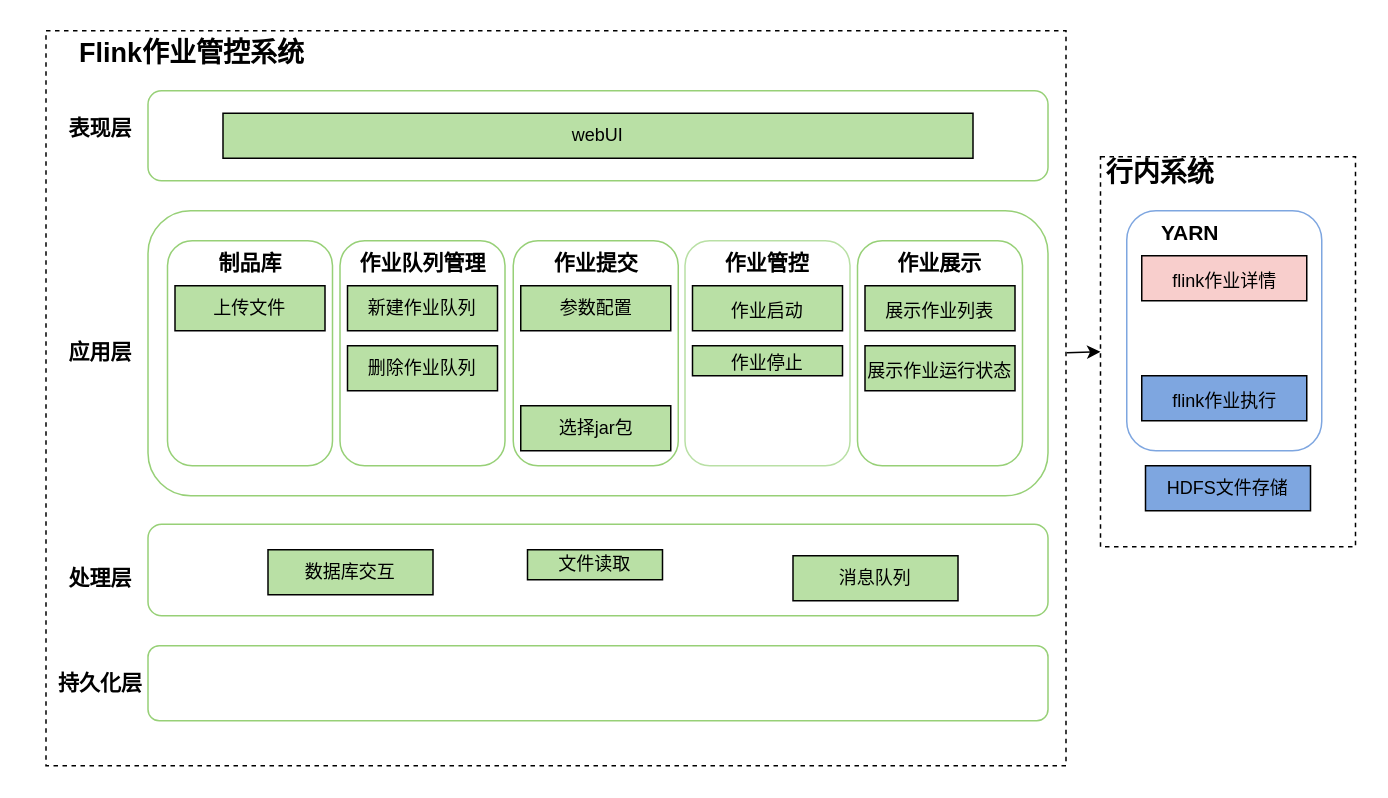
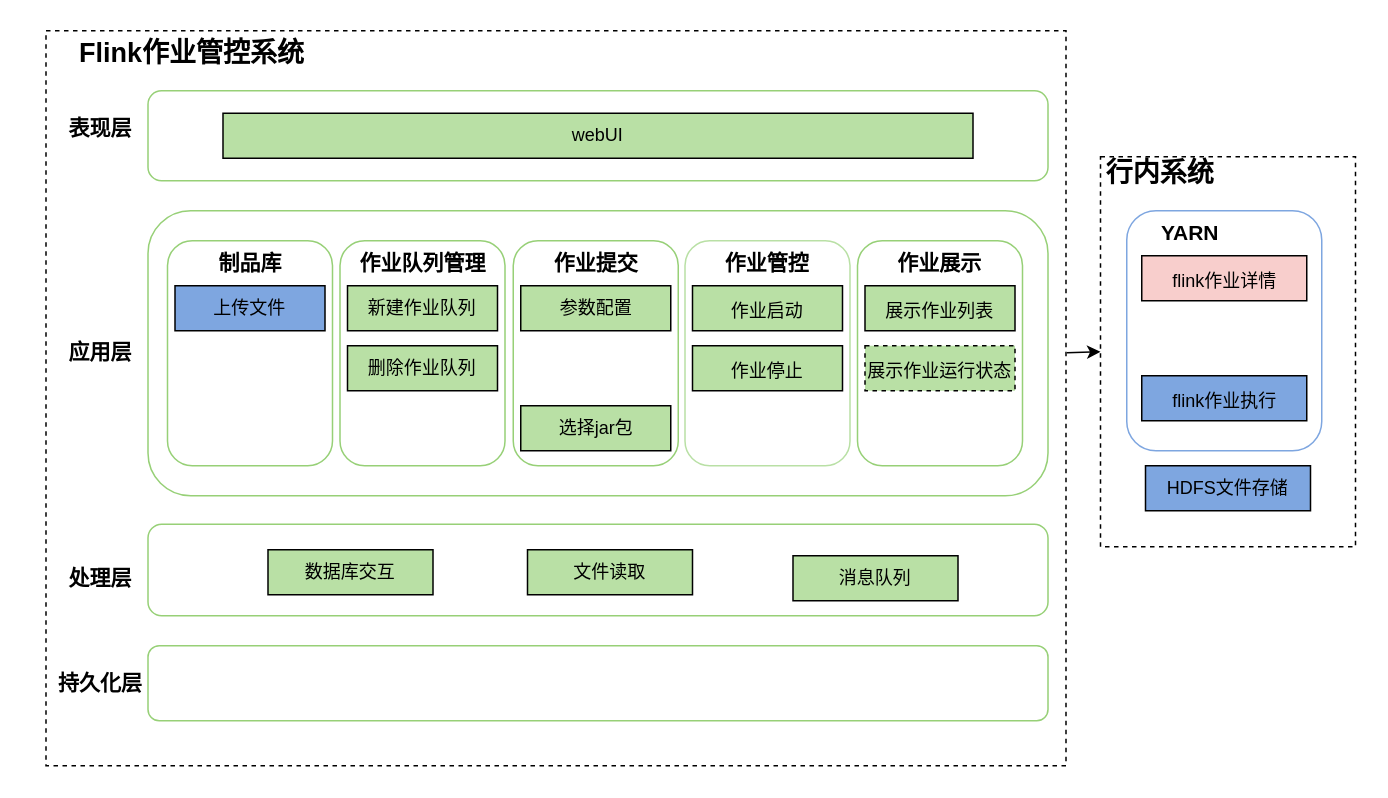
- <mxCell id="41" value="上传文件" style="rounded=0;whiteSpace=wrap;html=1;fontSize=12;fillColor=#B9E0A5;" vertex="1" parent="1"><mxGeometry x="116" y="190" width="100" height="30" as="geometry" /></mxCell>
+ <mxCell id="41" value="上传文件" style="rounded=0;whiteSpace=wrap;html=1;fontSize=12;fillColor=#7ea6e0;" vertex="1" parent="1"><mxGeometry x="116" y="190" width="100" height="30" as="geometry" /></mxCell>
- <mxCell id="15" value="&lt;span style=&quot;font-size: 12px&quot;&gt;作业停止&lt;/span&gt;" style="rounded=0;whiteSpace=wrap;html=1;fontSize=18;fillColor=#B9E0A5;" parent="1" vertex="1"><mxGeometry x="461" y="230" width="100" height="20" as="geometry" /></mxCell>
+ <mxCell id="15" value="&lt;span style=&quot;font-size: 12px&quot;&gt;作业停止&lt;/span&gt;" style="rounded=0;whiteSpace=wrap;html=1;fontSize=18;fillColor=#B9E0A5;" parent="1" vertex="1"><mxGeometry x="461" y="230" width="100" height="30" as="geometry" /></mxCell>
- <mxCell id="17" value="&lt;span style=&quot;font-size: 12px&quot;&gt;展示作业运行状态&lt;/span&gt;" style="rounded=0;whiteSpace=wrap;html=1;fontSize=18;fillColor=#B9E0A5;" parent="1" vertex="1"><mxGeometry x="576" y="230" width="100" height="30" as="geometry" /></mxCell>
+ <mxCell id="17" value="&lt;span style=&quot;font-size: 12px&quot;&gt;展示作业运行状态&lt;/span&gt;" style="rounded=0;whiteSpace=wrap;html=1;fontSize=18;fillColor=#B9E0A5;dashed=1;" parent="1" vertex="1"><mxGeometry x="576" y="230" width="100" height="30" as="geometry" /></mxCell>
- <mxCell id="33" value="文件读取" style="rounded=0;whiteSpace=wrap;html=1;fontSize=12;fillColor=#B9E0A5;" parent="1" vertex="1"><mxGeometry x="351" y="366" width="90" height="20" as="geometry" /></mxCell>
+ <mxCell id="33" value="文件读取" style="rounded=0;whiteSpace=wrap;html=1;fontSize=12;fillColor=#B9E0A5;" parent="1" vertex="1"><mxGeometry x="351" y="366" width="110" height="30" as="geometry" /></mxCell>
